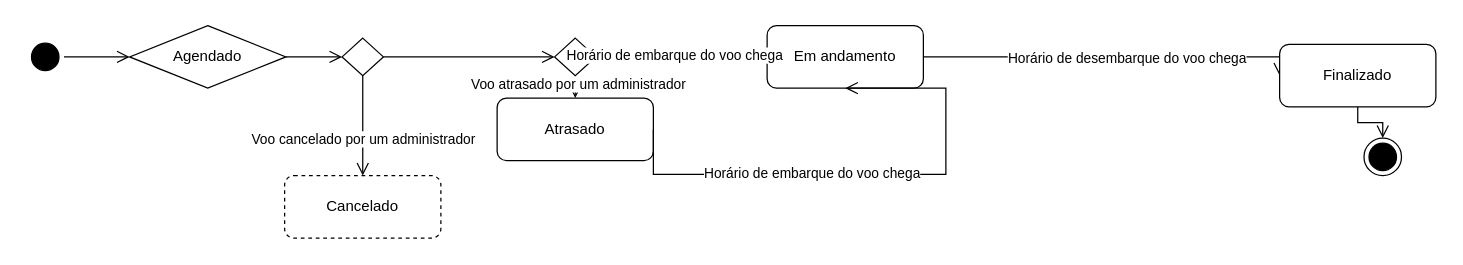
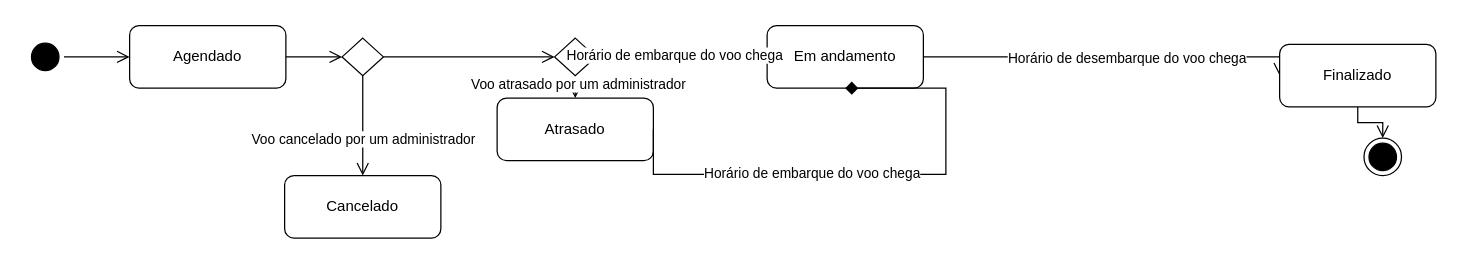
- <mxCell id="4" value="Agendado" style="rhombus;whiteSpace=wrap;html=1;" vertex="1" parent="1"><mxGeometry x="103" y="20" width="125" height="50" as="geometry" /></mxCell>
+ <mxCell id="4" value="Agendado" style="rounded=1;whiteSpace=wrap;html=1;" vertex="1" parent="1"><mxGeometry x="103" y="20" width="125" height="50" as="geometry" /></mxCell>
- <mxCell id="18" value="" style="edgeStyle=orthogonalEdgeStyle;html=1;verticalAlign=bottom;endArrow=open;endSize=8;strokeColor=#000000;rounded=0;entryX=0.5;entryY=1;entryDx=0;entryDy=0;exitX=1;exitY=0.5;exitDx=0;exitDy=0;" edge="1" parent="1" source="13" target="10"><mxGeometry relative="1" as="geometry"><mxPoint x="760" y="139.53" as="targetPoint" /><mxPoint x="543" y="139.53" as="sourcePoint" /><Array as="points"><mxPoint x="522" y="139" /><mxPoint x="756" y="139" /></Array></mxGeometry></mxCell>
+ <mxCell id="18" value="" style="edgeStyle=orthogonalEdgeStyle;html=1;verticalAlign=bottom;endArrow=diamond;endSize=8;strokeColor=#000000;rounded=0;entryX=0.5;entryY=1;entryDx=0;entryDy=0;exitX=1;exitY=0.5;exitDx=0;exitDy=0;" edge="1" parent="1" source="13" target="10"><mxGeometry relative="1" as="geometry"><mxPoint x="760" y="139.53" as="targetPoint" /><mxPoint x="543" y="139.53" as="sourcePoint" /><Array as="points"><mxPoint x="522" y="139" /><mxPoint x="756" y="139" /></Array></mxGeometry></mxCell>
- <mxCell id="9" value="Cancelado" style="rounded=1;whiteSpace=wrap;html=1;dashed=1;" vertex="1" parent="1"><mxGeometry x="227" y="140" width="125" height="50" as="geometry" /></mxCell>
+ <mxCell id="9" value="Cancelado" style="rounded=1;whiteSpace=wrap;html=1;" vertex="1" parent="1"><mxGeometry x="227" y="140" width="125" height="50" as="geometry" /></mxCell>
